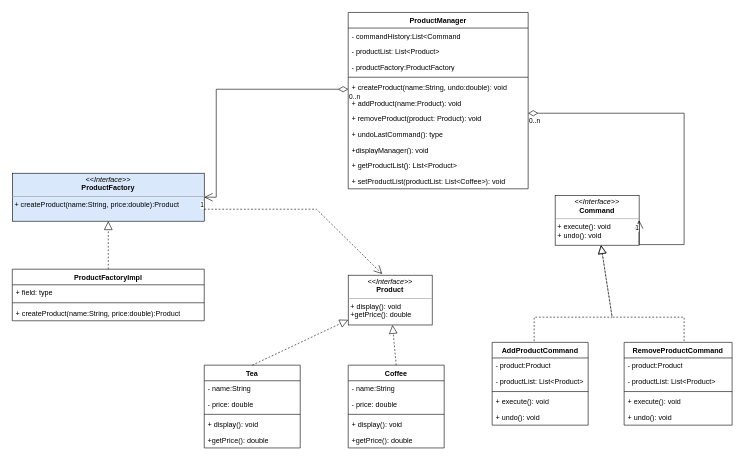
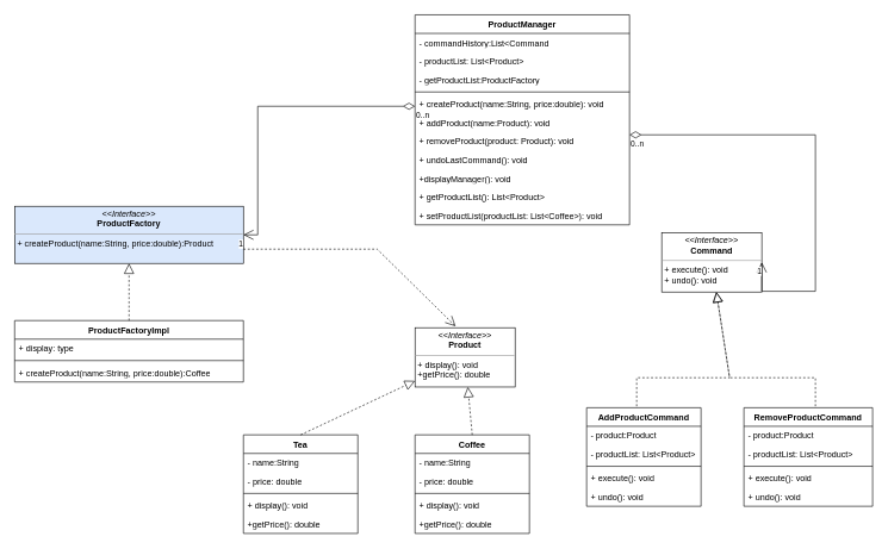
- <mxCell id="41" value="- productFactory:ProductFactory" style="text;strokeColor=none;fillColor=none;align=left;verticalAlign=top;spacingLeft=4;spacingRight=4;overflow=hidden;rotatable=0;points=[[0,0.5],[1,0.5]];portConstraint=eastwest;whiteSpace=wrap;html=1;" parent="38" vertex="1"><mxGeometry y="78" width="300" height="26" as="geometry" /></mxCell>
+ <mxCell id="41" value="- getProductList:ProductFactory" style="text;strokeColor=none;fillColor=none;align=left;verticalAlign=top;spacingLeft=4;spacingRight=4;overflow=hidden;rotatable=0;points=[[0,0.5],[1,0.5]];portConstraint=eastwest;whiteSpace=wrap;html=1;" parent="38" vertex="1"><mxGeometry y="78" width="300" height="26" as="geometry" /></mxCell>
- <mxCell id="43" value="+ createProduct(name:String, undo:double): void" style="text;strokeColor=none;fillColor=none;align=left;verticalAlign=top;spacingLeft=4;spacingRight=4;overflow=hidden;rotatable=0;points=[[0,0.5],[1,0.5]];portConstraint=eastwest;whiteSpace=wrap;html=1;" parent="38" vertex="1"><mxGeometry y="112" width="300" height="26" as="geometry" /></mxCell>
+ <mxCell id="43" value="+ createProduct(name:String, price:double): void" style="text;strokeColor=none;fillColor=none;align=left;verticalAlign=top;spacingLeft=4;spacingRight=4;overflow=hidden;rotatable=0;points=[[0,0.5],[1,0.5]];portConstraint=eastwest;whiteSpace=wrap;html=1;" parent="38" vertex="1"><mxGeometry y="112" width="300" height="26" as="geometry" /></mxCell>
- <mxCell id="49" value="+ undoLastCommand(): type" style="text;strokeColor=none;fillColor=none;align=left;verticalAlign=top;spacingLeft=4;spacingRight=4;overflow=hidden;rotatable=0;points=[[0,0.5],[1,0.5]];portConstraint=eastwest;whiteSpace=wrap;html=1;" parent="38" vertex="1"><mxGeometry y="190" width="300" height="26" as="geometry" /></mxCell>
+ <mxCell id="49" value="+ undoLastCommand(): void" style="text;strokeColor=none;fillColor=none;align=left;verticalAlign=top;spacingLeft=4;spacingRight=4;overflow=hidden;rotatable=0;points=[[0,0.5],[1,0.5]];portConstraint=eastwest;whiteSpace=wrap;html=1;" parent="38" vertex="1"><mxGeometry y="190" width="300" height="26" as="geometry" /></mxCell>
- <mxCell id="5" value="+ field: type" style="text;strokeColor=none;fillColor=none;align=left;verticalAlign=top;spacingLeft=4;spacingRight=4;overflow=hidden;rotatable=0;points=[[0,0.5],[1,0.5]];portConstraint=eastwest;whiteSpace=wrap;html=1;" parent="3" vertex="1"><mxGeometry y="26" width="320" height="26" as="geometry" /></mxCell>
+ <mxCell id="5" value="+ display: type" style="text;strokeColor=none;fillColor=none;align=left;verticalAlign=top;spacingLeft=4;spacingRight=4;overflow=hidden;rotatable=0;points=[[0,0.5],[1,0.5]];portConstraint=eastwest;whiteSpace=wrap;html=1;" parent="3" vertex="1"><mxGeometry y="26" width="320" height="26" as="geometry" /></mxCell>
- <mxCell id="7" value="+ createProduct(name:String, price:double):Product" style="text;strokeColor=none;fillColor=none;align=left;verticalAlign=top;spacingLeft=4;spacingRight=4;overflow=hidden;rotatable=0;points=[[0,0.5],[1,0.5]];portConstraint=eastwest;whiteSpace=wrap;html=1;" parent="3" vertex="1"><mxGeometry y="60" width="320" height="26" as="geometry" /></mxCell>
+ <mxCell id="7" value="+ createProduct(name:String, price:double):Coffee" style="text;strokeColor=none;fillColor=none;align=left;verticalAlign=top;spacingLeft=4;spacingRight=4;overflow=hidden;rotatable=0;points=[[0,0.5],[1,0.5]];portConstraint=eastwest;whiteSpace=wrap;html=1;" parent="3" vertex="1"><mxGeometry y="60" width="320" height="26" as="geometry" /></mxCell>
